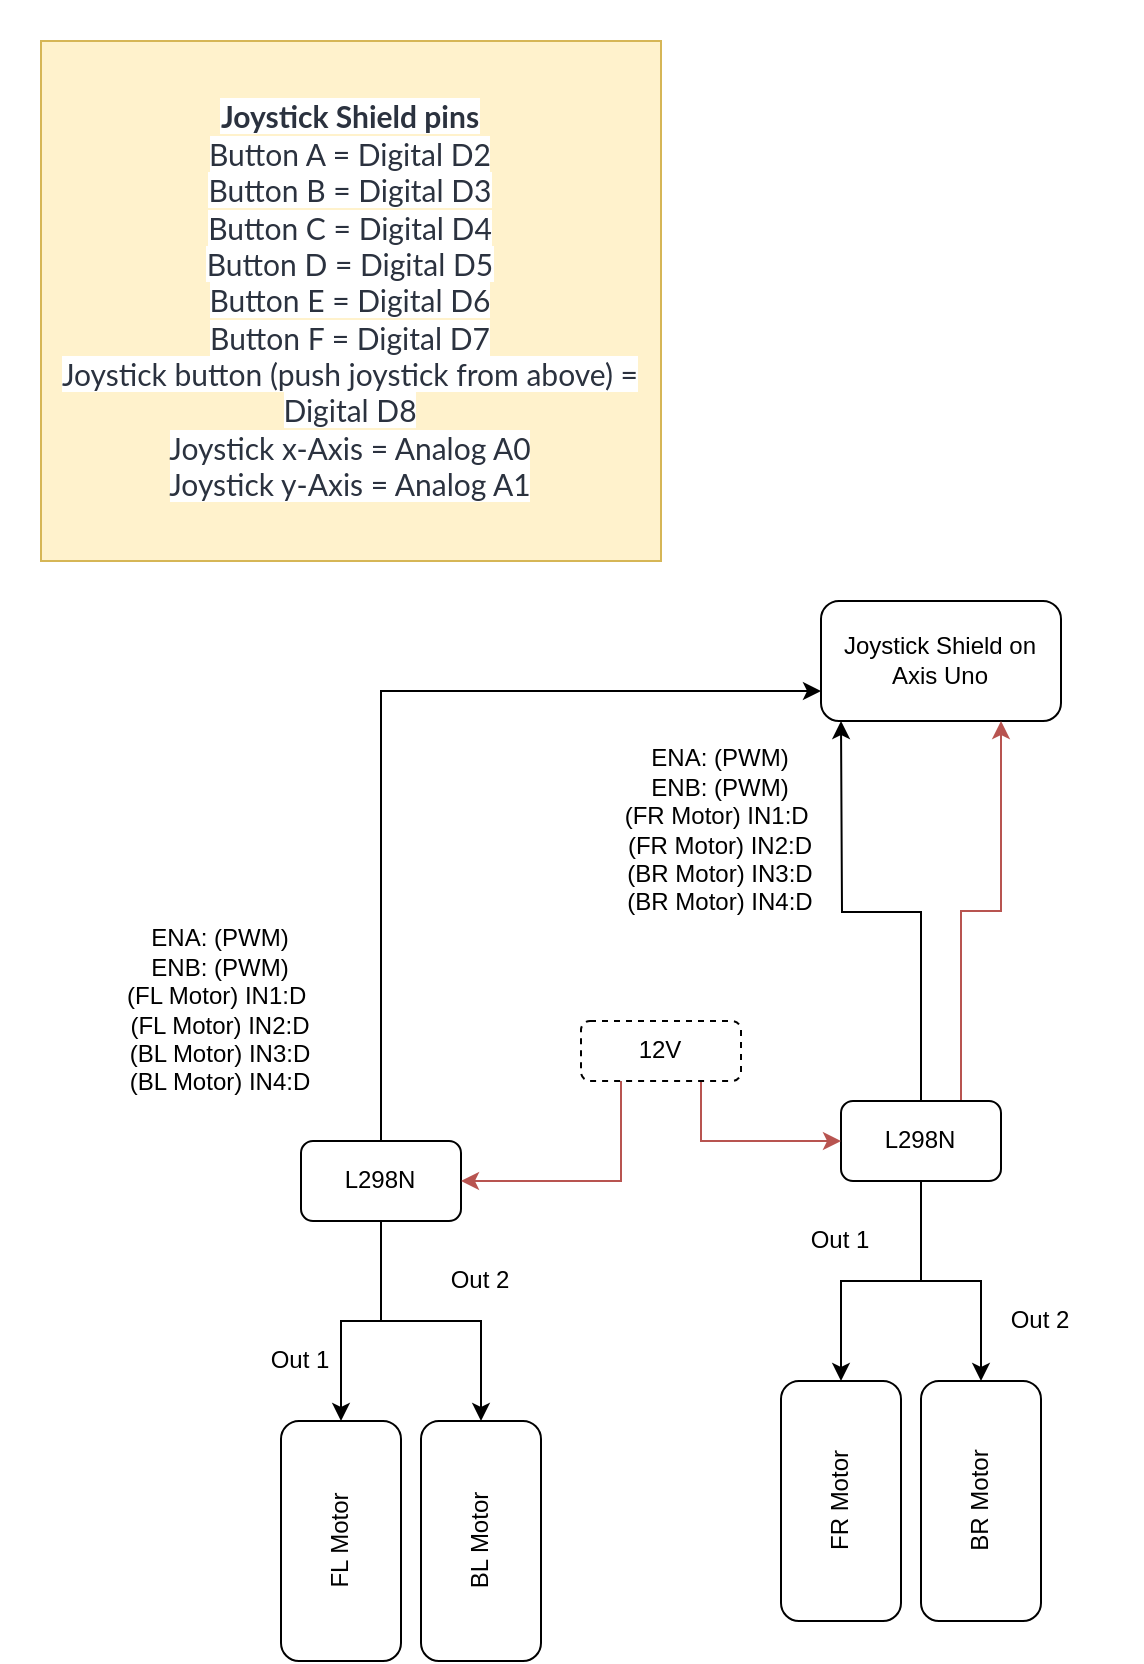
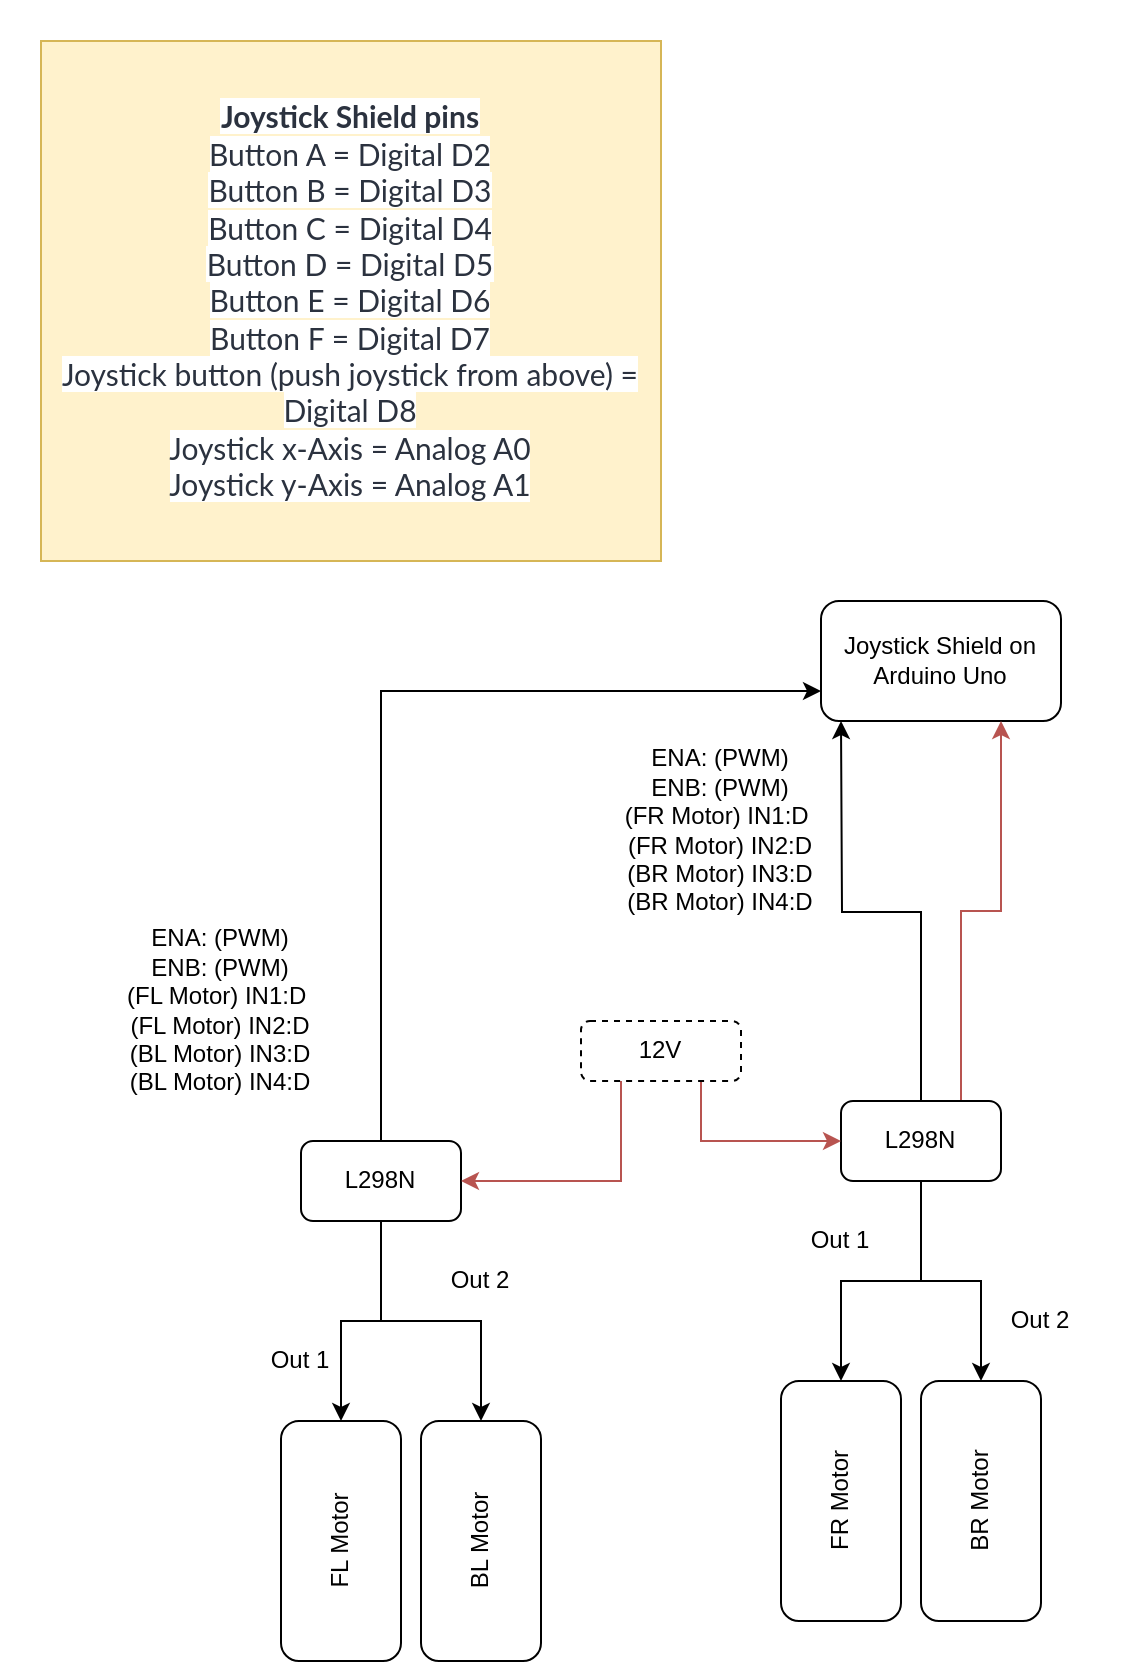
- <mxCell id="3" value="Joystick Shield on Axis Uno" style="rounded=1;whiteSpace=wrap;html=1;" vertex="1" parent="1"><mxGeometry x="410" y="300" width="120" height="60" as="geometry" /></mxCell>
+ <mxCell id="3" value="Joystick Shield on Arduino Uno" style="rounded=1;whiteSpace=wrap;html=1;" vertex="1" parent="1"><mxGeometry x="410" y="300" width="120" height="60" as="geometry" /></mxCell>
